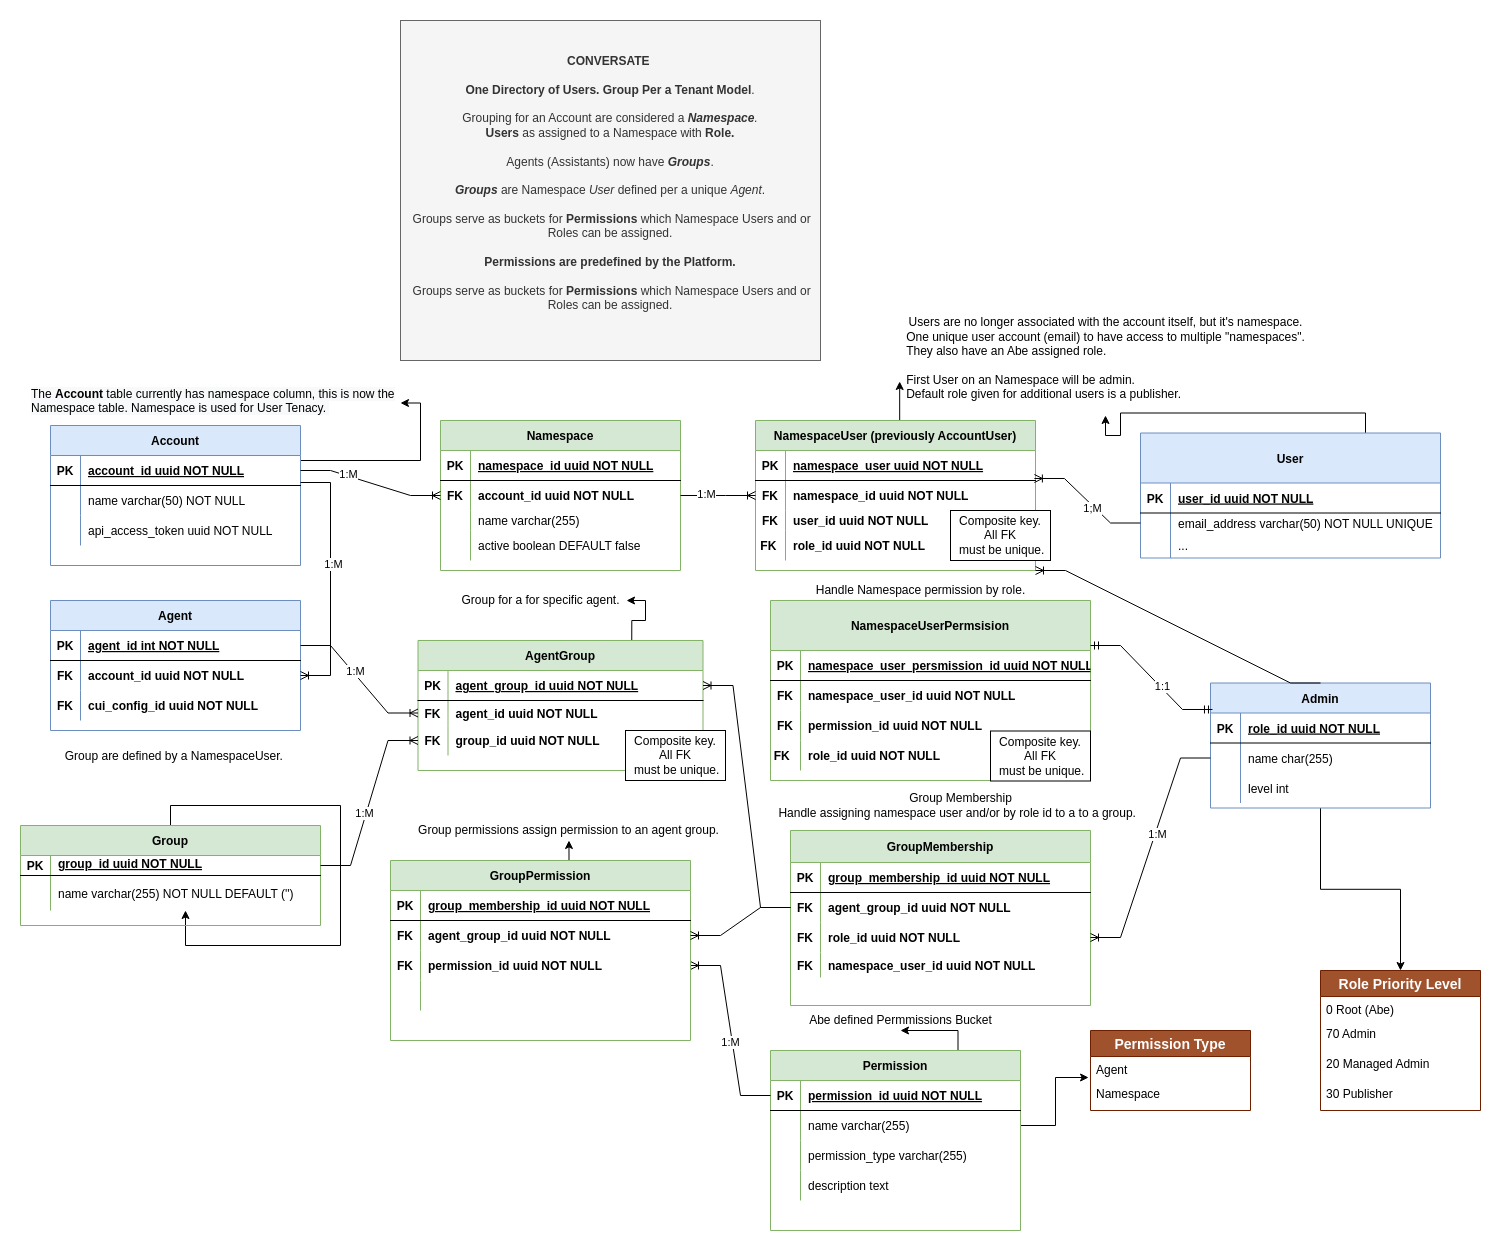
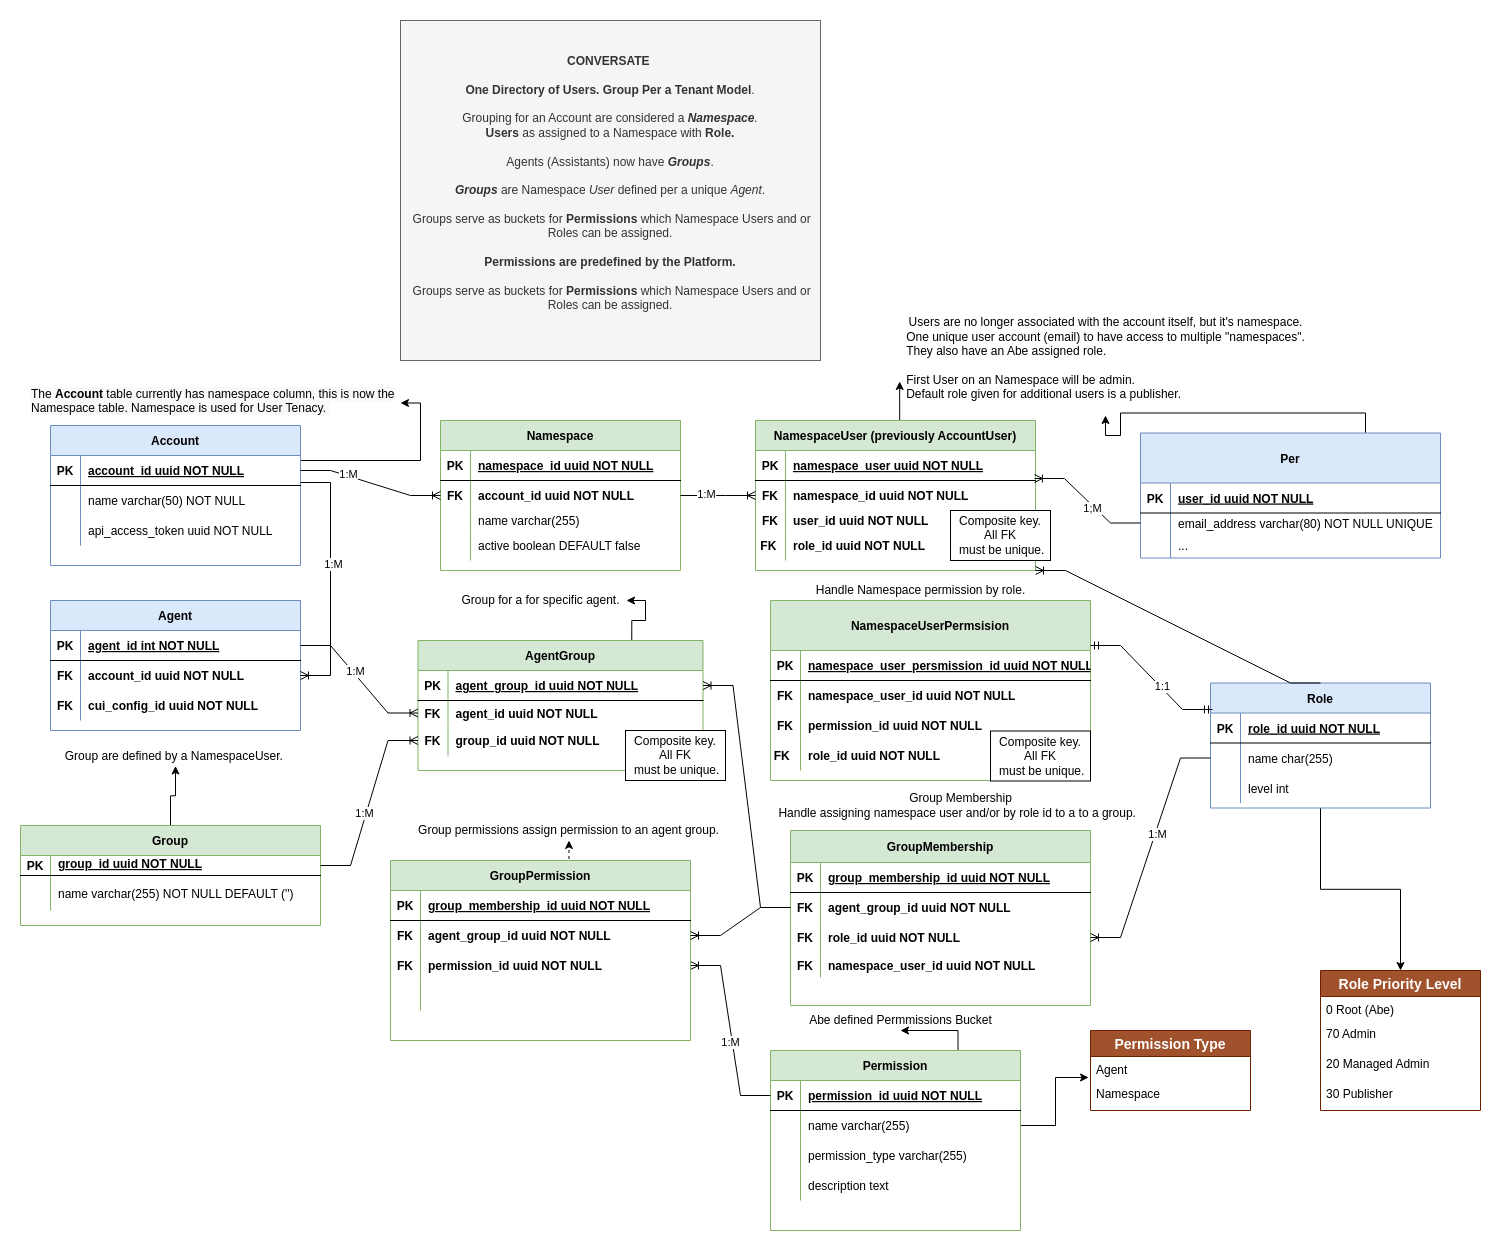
- <mxCell id="3" value="User" style="shape=table;startSize=50;container=1;collapsible=1;childLayout=tableLayout;fixedRows=1;rowLines=0;fontStyle=1;align=center;resizeLast=1;fillColor=#dae8fc;strokeColor=#6c8ebf;" parent="1" vertex="1"><mxGeometry x="1140" y="432.5" width="300" height="125" as="geometry" /></mxCell>
+ <mxCell id="3" value="Per" style="shape=table;startSize=50;container=1;collapsible=1;childLayout=tableLayout;fixedRows=1;rowLines=0;fontStyle=1;align=center;resizeLast=1;fillColor=#dae8fc;strokeColor=#6c8ebf;" parent="1" vertex="1"><mxGeometry x="1140" y="432.5" width="300" height="125" as="geometry" /></mxCell>
- <mxCell id="9" value="email_address varchar(50) NOT NULL UNIQUE" style="shape=partialRectangle;overflow=hidden;connectable=0;fillColor=none;top=0;left=0;bottom=0;right=0;align=left;spacingLeft=6;" parent="7" vertex="1"><mxGeometry x="30" width="270" height="20" as="geometry"><mxRectangle width="270" height="20" as="alternateBounds" /></mxGeometry></mxCell>
+ <mxCell id="9" value="email_address varchar(80) NOT NULL UNIQUE" style="shape=partialRectangle;overflow=hidden;connectable=0;fillColor=none;top=0;left=0;bottom=0;right=0;align=left;spacingLeft=6;" parent="7" vertex="1"><mxGeometry x="30" width="270" height="20" as="geometry"><mxRectangle width="270" height="20" as="alternateBounds" /></mxGeometry></mxCell>
- <mxCell id="129" value="Admin" style="shape=table;startSize=30;container=1;collapsible=1;childLayout=tableLayout;fixedRows=1;rowLines=0;fontStyle=1;align=center;resizeLast=1;fillColor=#dae8fc;strokeColor=#6c8ebf;" parent="1" vertex="1"><mxGeometry x="1210" y="682.5" width="220" height="125" as="geometry" /></mxCell>
+ <mxCell id="129" value="Role" style="shape=table;startSize=30;container=1;collapsible=1;childLayout=tableLayout;fixedRows=1;rowLines=0;fontStyle=1;align=center;resizeLast=1;fillColor=#dae8fc;strokeColor=#6c8ebf;" parent="1" vertex="1"><mxGeometry x="1210" y="682.5" width="220" height="125" as="geometry" /></mxCell>
- <mxCell id="147" style="edgeStyle=orthogonalEdgeStyle;rounded=0;orthogonalLoop=1;jettySize=auto;html=1;exitX=0.5;exitY=0;exitDx=0;exitDy=0;entryX=0.503;entryY=1;entryDx=0;entryDy=0;entryPerimeter=0;fontColor=#000000;" edge="1" parent="1" source="148" target="165"><mxGeometry relative="1" as="geometry" /></mxCell>
+ <mxCell id="147" style="edgeStyle=orthogonalEdgeStyle;rounded=0;orthogonalLoop=1;jettySize=auto;html=1;exitX=0.5;exitY=0;exitDx=0;exitDy=0;entryX=0.503;entryY=1;entryDx=0;entryDy=0;entryPerimeter=0;fontColor=#000000;dashed=1;" edge="1" parent="1" source="148" target="165"><mxGeometry relative="1" as="geometry" /></mxCell>
- <mxCell id="60" style="edgeStyle=orthogonalEdgeStyle;rounded=0;orthogonalLoop=1;jettySize=auto;html=1;exitX=0.5;exitY=0;exitDx=0;exitDy=0;fontColor=#000000;" edge="1" parent="1" source="61" target="67"><mxGeometry relative="1" as="geometry" /></mxCell>
+ <mxCell id="60" style="edgeStyle=orthogonalEdgeStyle;rounded=0;orthogonalLoop=1;jettySize=auto;html=1;exitX=0.5;exitY=0;exitDx=0;exitDy=0;fontColor=#000000;" edge="1" parent="1" source="61" target="96"><mxGeometry relative="1" as="geometry" /></mxCell>
